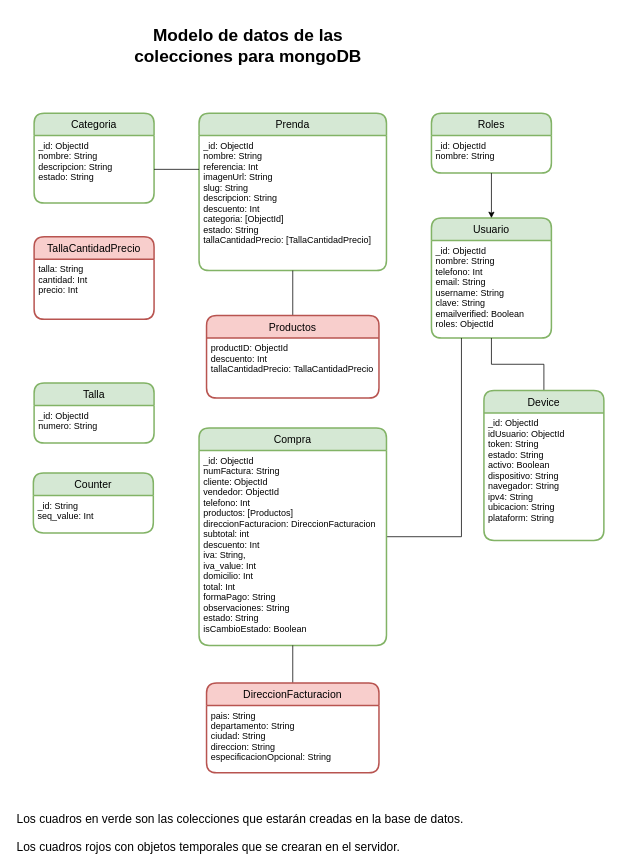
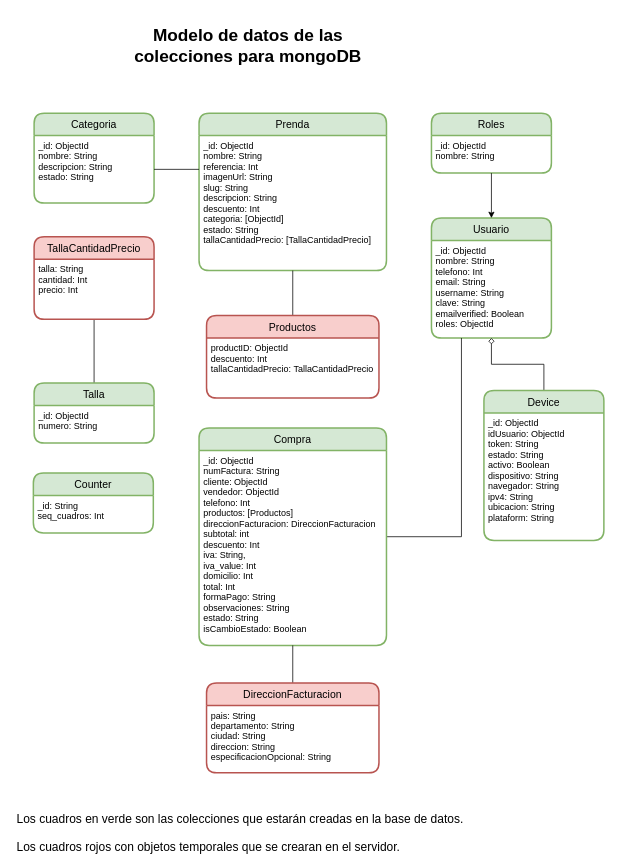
- <mxCell id="27" style="edgeStyle=orthogonalEdgeStyle;rounded=0;orthogonalLoop=1;jettySize=auto;html=1;entryX=0.5;entryY=1;entryDx=0;entryDy=0;endArrow=none;endFill=0;" edge="1" parent="1" source="28" target="12"><mxGeometry relative="1" as="geometry" /></mxCell>
+ <mxCell id="27" style="edgeStyle=orthogonalEdgeStyle;rounded=0;orthogonalLoop=1;jettySize=auto;html=1;entryX=0.5;entryY=1;entryDx=0;entryDy=0;endArrow=diamond;endFill=0;" edge="1" parent="1" source="28" target="12"><mxGeometry relative="1" as="geometry" /></mxCell>
+ <mxCell id="8" style="edgeStyle=orthogonalEdgeStyle;rounded=0;orthogonalLoop=1;jettySize=auto;html=1;entryX=0.5;entryY=1;entryDx=0;entryDy=0;endArrow=none;endFill=0;" edge="1" parent="1" source="9" target="15"><mxGeometry relative="1" as="geometry" /></mxCell>
- <mxCell id="26" value="_id: String&#10;seq_value: Int&#10;" style="align=left;strokeColor=none;fillColor=none;spacingLeft=4;fontSize=12;verticalAlign=top;resizable=0;rotatable=0;part=1;" vertex="1" parent="25"><mxGeometry y="30" width="160" height="50" as="geometry" /></mxCell>
+ <mxCell id="26" value="_id: String&#10;seq_cuadros: Int&#10;" style="align=left;strokeColor=none;fillColor=none;spacingLeft=4;fontSize=12;verticalAlign=top;resizable=0;rotatable=0;part=1;" vertex="1" parent="25"><mxGeometry y="30" width="160" height="50" as="geometry" /></mxCell>
